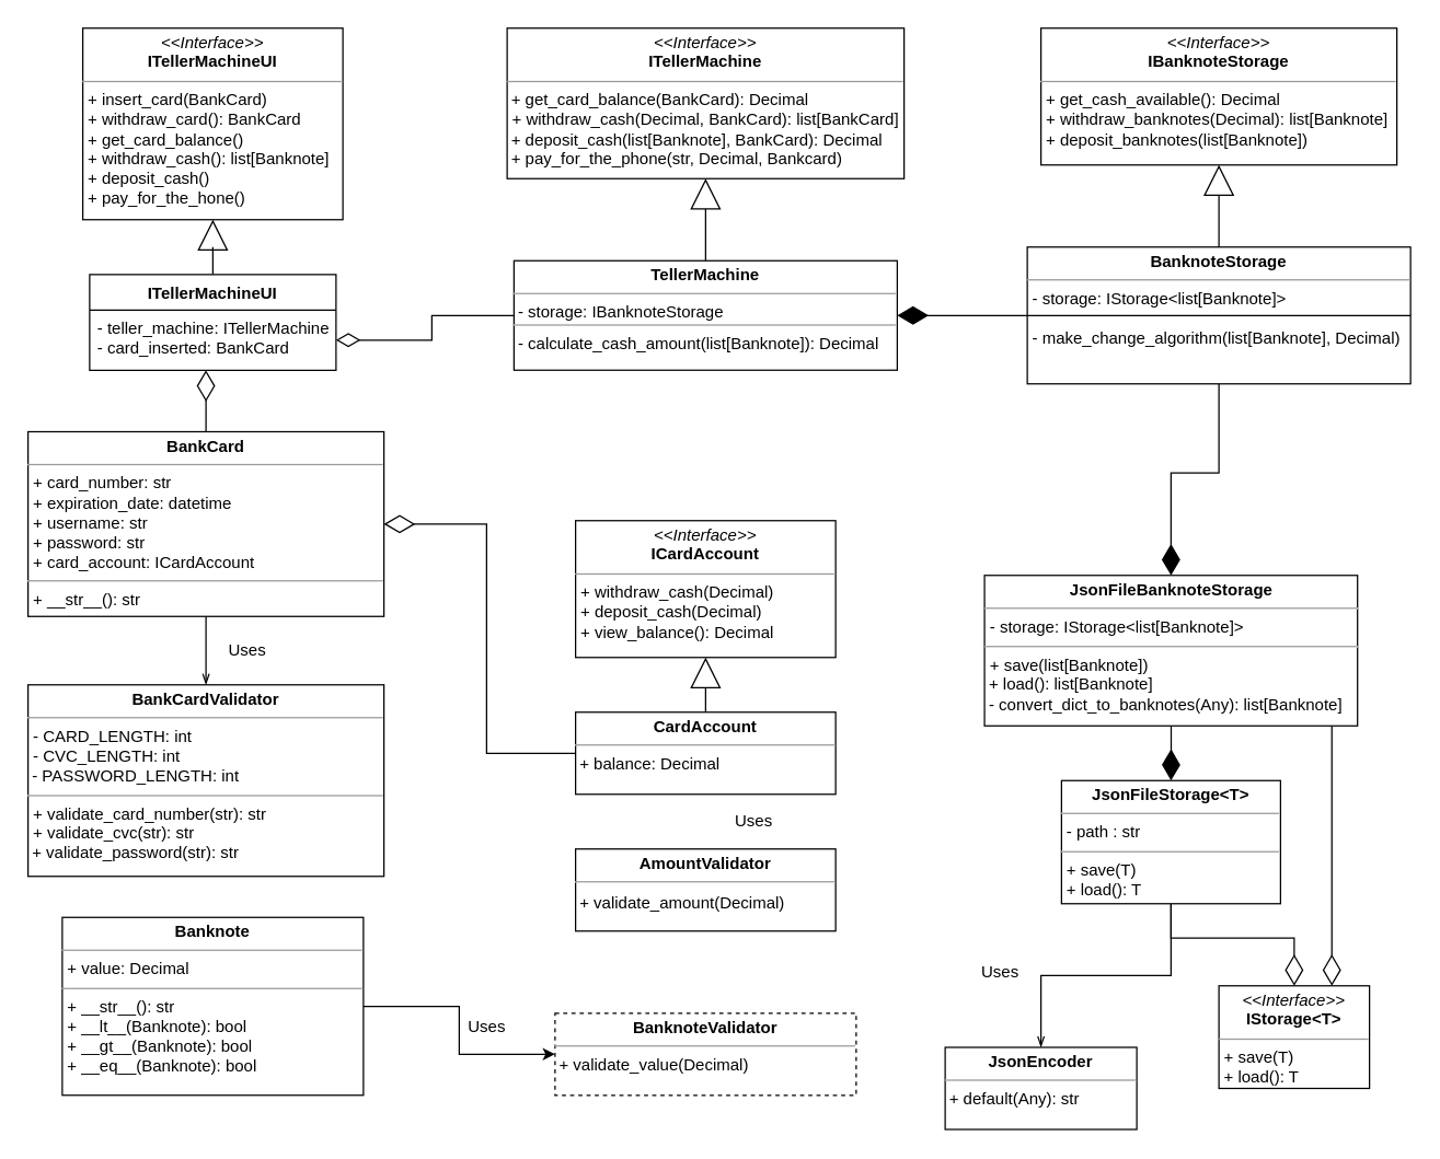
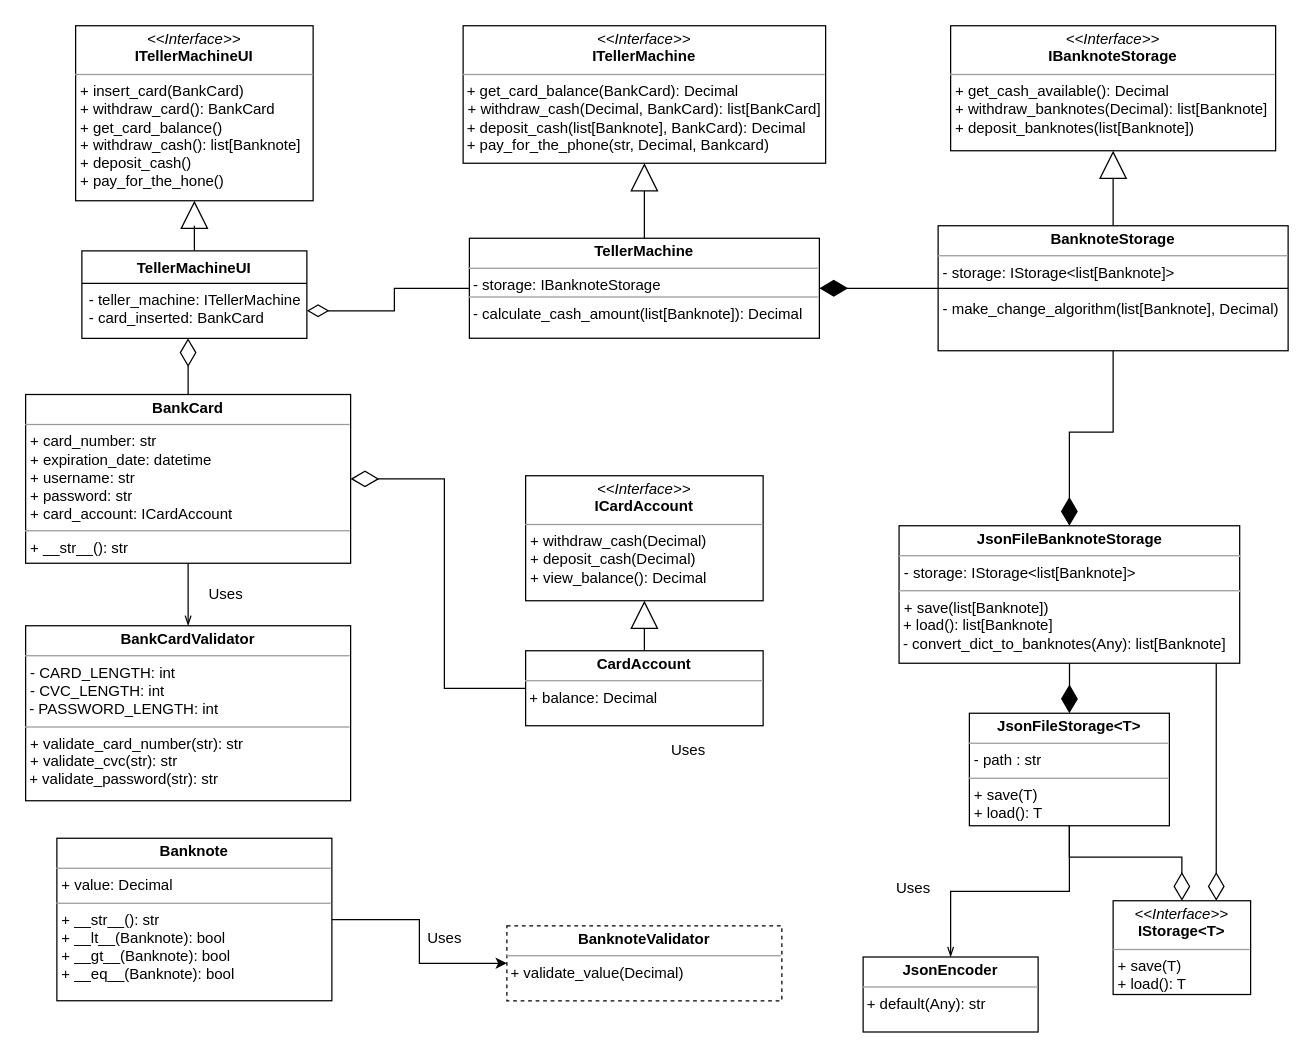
- <mxCell id="4" value="ITellerMachineUI" style="swimlane;fontStyle=1;align=center;verticalAlign=top;childLayout=stackLayout;horizontal=1;startSize=26;horizontalStack=0;resizeParent=1;resizeParentMax=0;resizeLast=0;collapsible=1;marginBottom=0;labelBackgroundColor=none;fontColor=#000000;" parent="1" vertex="1"><mxGeometry x="65" y="200" width="180" height="70" as="geometry" /></mxCell>
+ <mxCell id="4" value="TellerMachineUI" style="swimlane;fontStyle=1;align=center;verticalAlign=top;childLayout=stackLayout;horizontal=1;startSize=26;horizontalStack=0;resizeParent=1;resizeParentMax=0;resizeLast=0;collapsible=1;marginBottom=0;labelBackgroundColor=none;fontColor=#000000;" parent="1" vertex="1"><mxGeometry x="65" y="200" width="180" height="70" as="geometry" /></mxCell>
- <mxCell id="36" value="&lt;p style=&quot;margin: 0px ; margin-top: 4px ; text-align: center&quot;&gt;&lt;b&gt;AmountValidator&lt;/b&gt;&lt;/p&gt;&lt;hr size=&quot;1&quot;&gt;&lt;div style=&quot;height: 2px&quot;&gt;&lt;/div&gt;&amp;nbsp;+ validate_amount(Decimal)" style="verticalAlign=top;align=left;overflow=fill;fontSize=12;fontFamily=Helvetica;html=1;labelBackgroundColor=none;fontColor=#000000;" vertex="1" parent="1"><mxGeometry x="420" y="620" width="190" height="60" as="geometry" /></mxCell>
